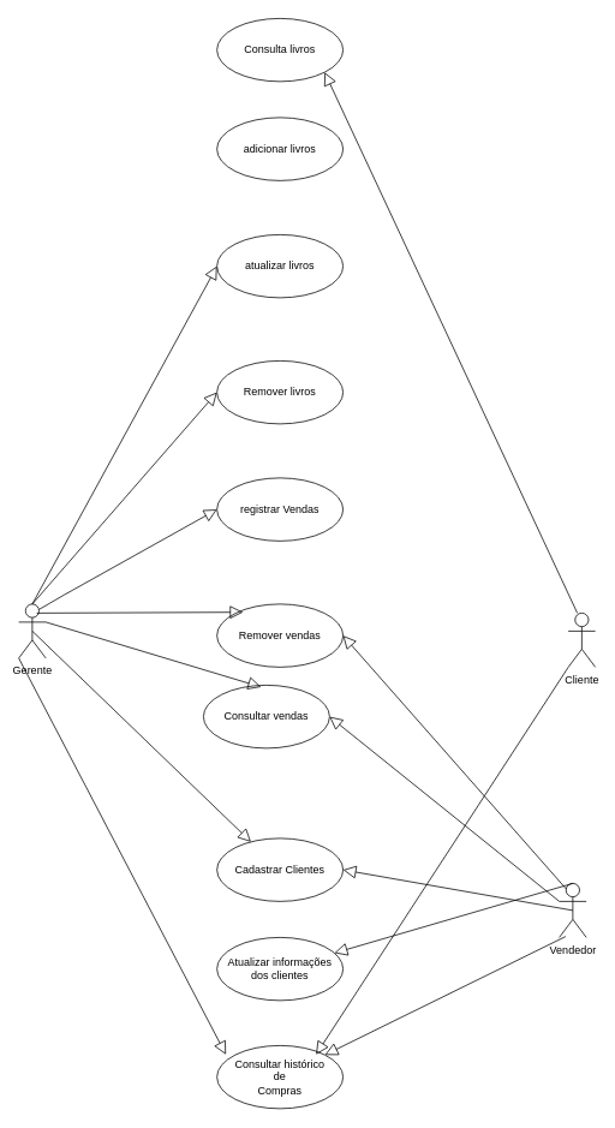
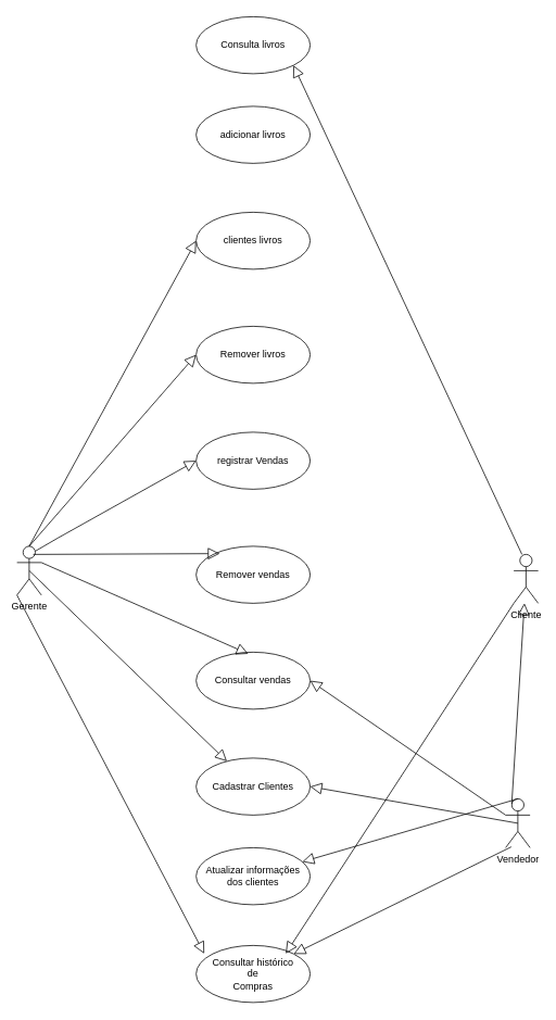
- <mxCell id="6" value="atualizar livros" style="ellipse;whiteSpace=wrap;html=1;" vertex="1" parent="1"><mxGeometry x="240" y="260" width="140" height="70" as="geometry" /></mxCell>
+ <mxCell id="6" value="clientes livros" style="ellipse;whiteSpace=wrap;html=1;" vertex="1" parent="1"><mxGeometry x="240" y="260" width="140" height="70" as="geometry" /></mxCell>
- <mxCell id="10" value="Consultar vendas" style="ellipse;whiteSpace=wrap;html=1;" vertex="1" parent="1"><mxGeometry x="225" y="760" width="140" height="70" as="geometry" /></mxCell>
+ <mxCell id="10" value="Consultar vendas" style="ellipse;whiteSpace=wrap;html=1;" vertex="1" parent="1"><mxGeometry x="240" y="800" width="140" height="70" as="geometry" /></mxCell>
- <mxCell id="19" value="" style="edgeStyle=none;html=1;endArrow=block;endFill=0;endSize=12;verticalAlign=bottom;rounded=0;entryX=1;entryY=0.5;entryDx=0;entryDy=0;exitX=0.25;exitY=0.1;exitDx=0;exitDy=0;exitPerimeter=0;" edge="1" parent="1" source="4" target="9"><mxGeometry width="160" relative="1" as="geometry"><mxPoint x="370" y="780" as="sourcePoint" /><mxPoint x="530" y="780" as="targetPoint" /></mxGeometry></mxCell>
+ <mxCell id="19" value="" style="edgeStyle=none;html=1;endArrow=block;endFill=0;endSize=12;verticalAlign=bottom;rounded=0;exitX=0.25;exitY=0.1;exitDx=0;exitDy=0;exitPerimeter=0;" edge="1" parent="1" source="4" target="3"><mxGeometry width="160" relative="1" as="geometry"><mxPoint x="370" y="780" as="sourcePoint" /><mxPoint x="530" y="780" as="targetPoint" /></mxGeometry></mxCell>
